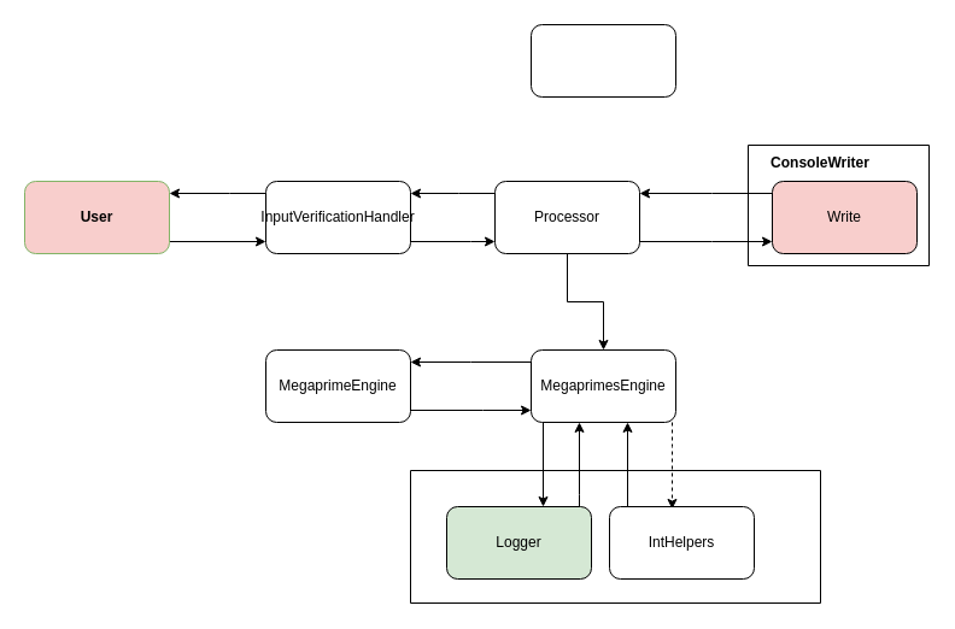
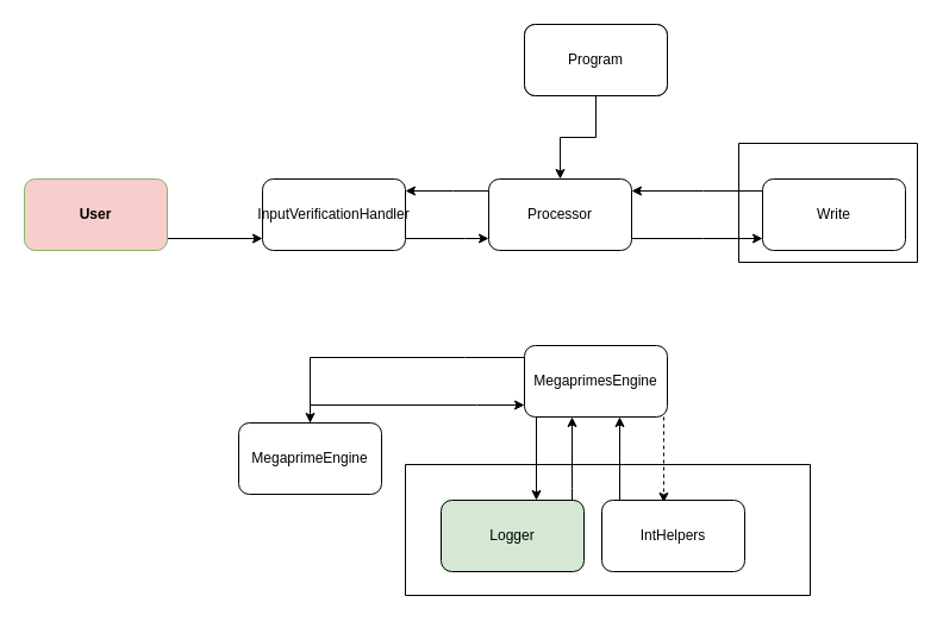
+ <mxCell id="4" value="Program" style="rounded=1;whiteSpace=wrap;html=1;" vertex="1" parent="1"><mxGeometry x="440" y="20" width="120" height="60" as="geometry" /></mxCell>
+ <mxCell id="3" value="" style="edgeStyle=orthogonalEdgeStyle;rounded=0;orthogonalLoop=1;jettySize=auto;html=1;" edge="1" parent="1" source="4" target="8"><mxGeometry relative="1" as="geometry" /></mxCell>
- <mxCell id="26" value="&lt;b&gt;ConsoleWriter&lt;/b&gt;" style="text;html=1;strokeColor=none;fillColor=none;align=center;verticalAlign=middle;whiteSpace=wrap;rounded=0;fontColor=#000000;" vertex="1" parent="25"><mxGeometry x="30" width="60" height="30" as="geometry" /></mxCell>
- <mxCell id="10" value="" style="edgeStyle=orthogonalEdgeStyle;rounded=0;orthogonalLoop=1;jettySize=auto;html=1;fontColor=#000000;" edge="1" parent="1" source="11" target="28"><mxGeometry relative="1" as="geometry"><Array as="points"><mxPoint x="190" y="160" /><mxPoint x="190" y="160" /></Array></mxGeometry></mxCell>
- <mxCell id="24" value="Write" style="whiteSpace=wrap;html=1;rounded=1;fillColor=#f8cecc;" vertex="1" parent="1"><mxGeometry x="640" y="150" width="120" height="60" as="geometry" /></mxCell>
+ <mxCell id="24" value="Write" style="whiteSpace=wrap;html=1;rounded=1;" vertex="1" parent="1"><mxGeometry x="640" y="150" width="120" height="60" as="geometry" /></mxCell>
- <mxCell id="6" value="" style="edgeStyle=orthogonalEdgeStyle;rounded=0;orthogonalLoop=1;jettySize=auto;html=1;" edge="1" parent="1" source="8" target="15"><mxGeometry relative="1" as="geometry" /></mxCell>
- <mxCell id="22" value="MegaprimeEngine" style="whiteSpace=wrap;html=1;rounded=1;" vertex="1" parent="1"><mxGeometry x="220" y="290" width="120" height="60" as="geometry" /></mxCell>
+ <mxCell id="22" value="MegaprimeEngine" style="whiteSpace=wrap;html=1;rounded=1;" vertex="1" parent="1"><mxGeometry x="200" y="355" width="120" height="60" as="geometry" /></mxCell>
